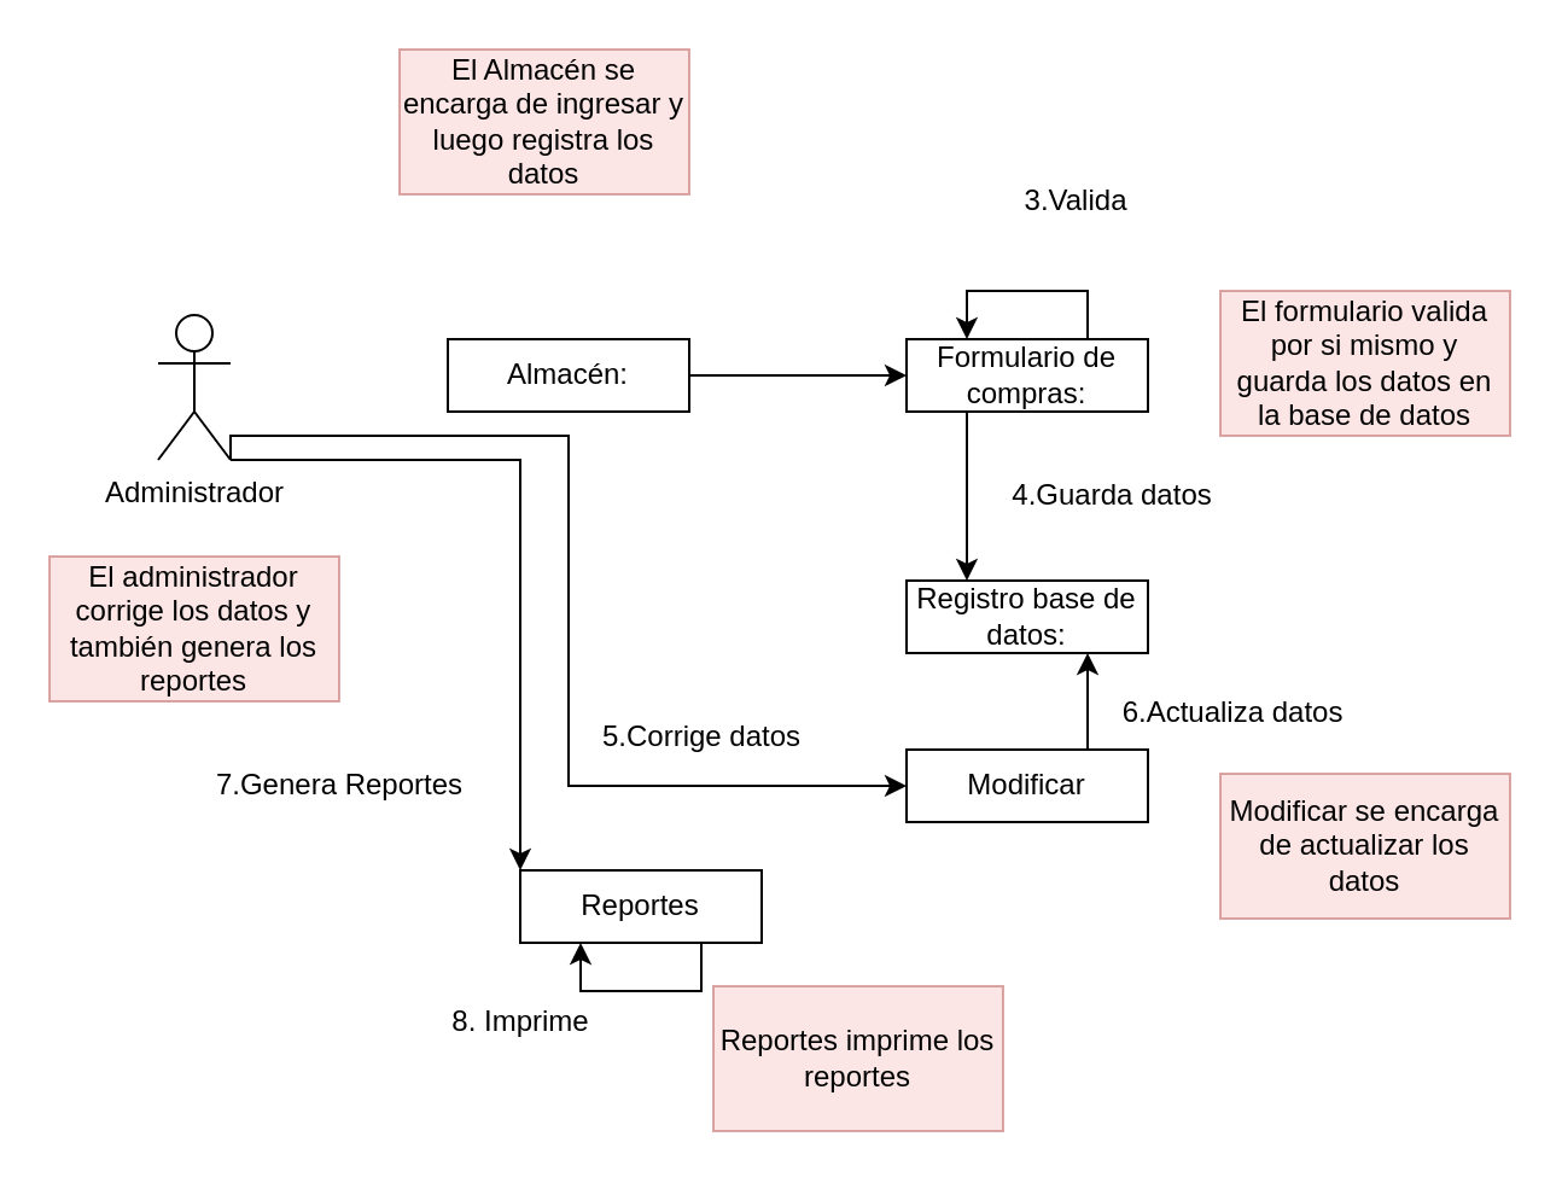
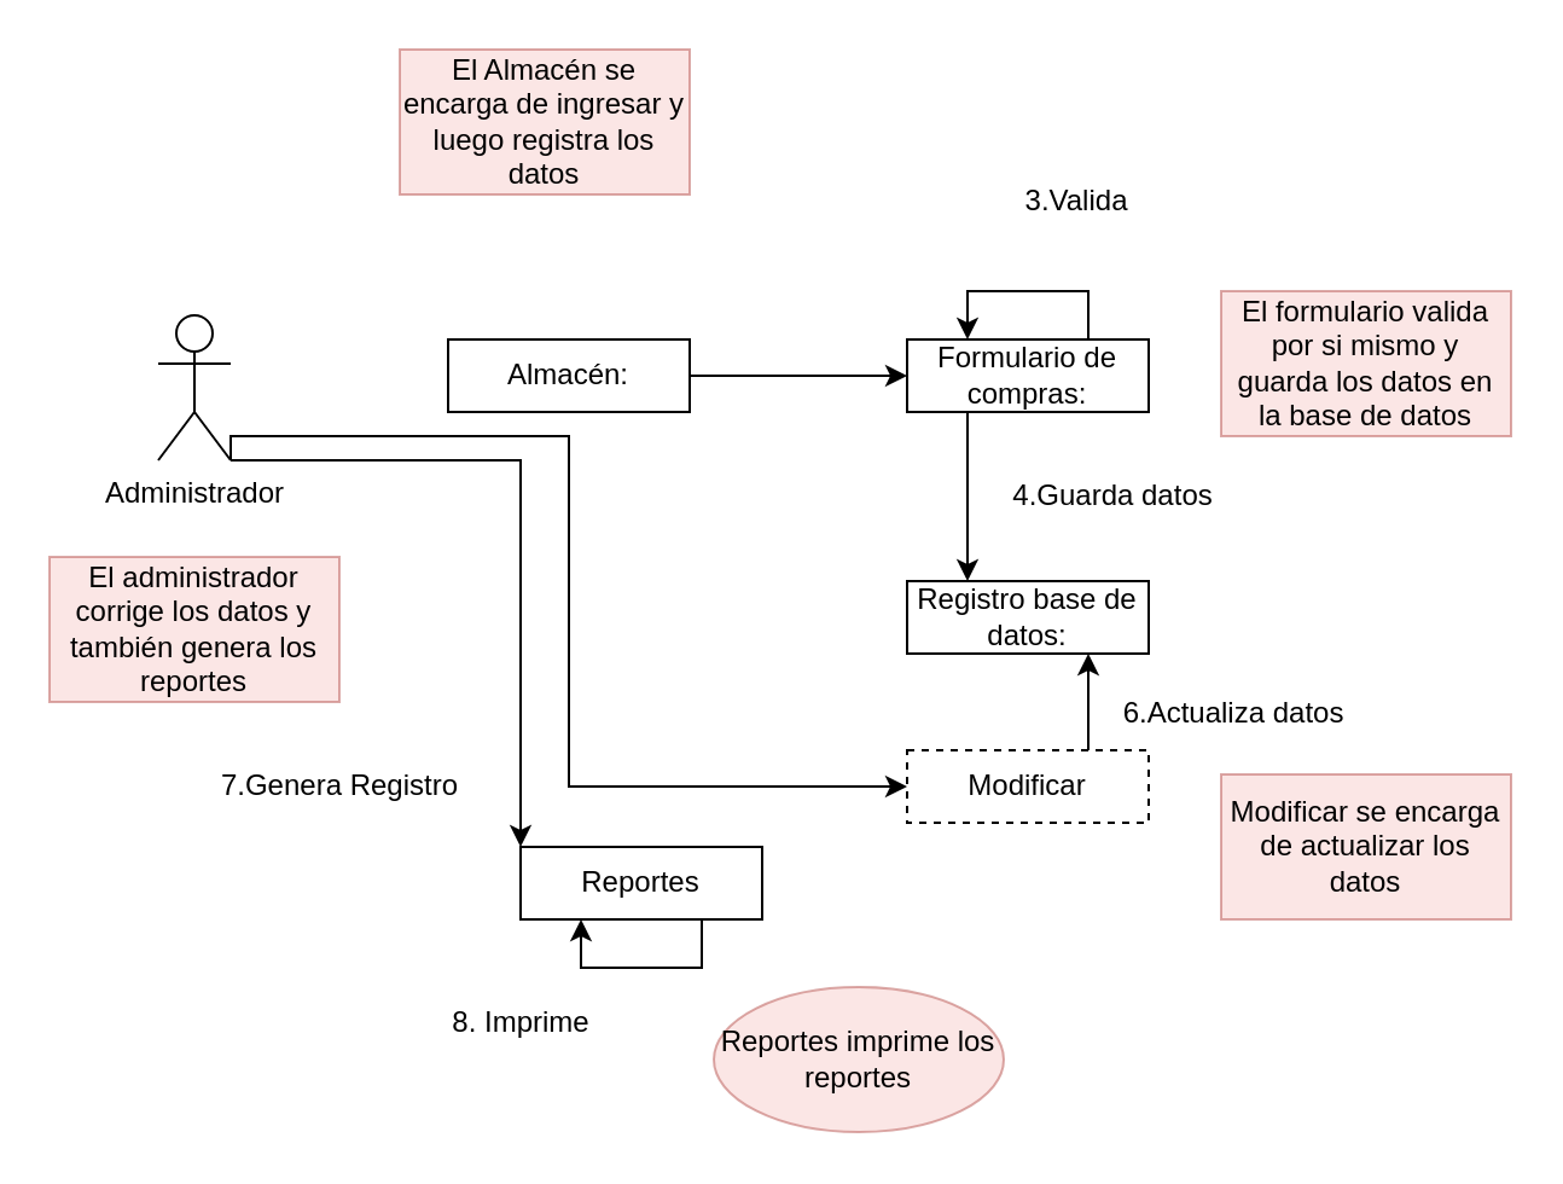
- <mxCell id="17" value="5.Corrige datos" style="text;html=1;align=center;verticalAlign=middle;resizable=0;points=[];autosize=1;strokeColor=none;fillColor=none;" parent="1" vertex="1"><mxGeometry x="235" y="290" width="110" height="30" as="geometry" /></mxCell>
- <mxCell id="15" value="7.Genera Reportes" style="text;html=1;align=center;verticalAlign=middle;resizable=0;points=[];autosize=1;strokeColor=none;fillColor=none;" parent="1" vertex="1"><mxGeometry x="75" y="310" width="130" height="30" as="geometry" /></mxCell>
+ <mxCell id="15" value="7.Genera Registro" style="text;html=1;align=center;verticalAlign=middle;resizable=0;points=[];autosize=1;strokeColor=none;fillColor=none;" parent="1" vertex="1"><mxGeometry x="75" y="310" width="130" height="30" as="geometry" /></mxCell>
- <mxCell id="11" value="Modificar" style="rounded=0;whiteSpace=wrap;html=1;" parent="1" vertex="1"><mxGeometry x="375" y="310" width="100" height="30" as="geometry" /></mxCell>
+ <mxCell id="11" value="Modificar" style="rounded=0;whiteSpace=wrap;html=1;dashed=1;" parent="1" vertex="1"><mxGeometry x="375" y="310" width="100" height="30" as="geometry" /></mxCell>
- <mxCell id="12" value="Reportes" style="rounded=0;whiteSpace=wrap;html=1;" parent="1" vertex="1"><mxGeometry x="215" y="360" width="100" height="30" as="geometry" /></mxCell>
+ <mxCell id="12" value="Reportes" style="rounded=0;whiteSpace=wrap;html=1;" parent="1" vertex="1"><mxGeometry x="215" y="350" width="100" height="30" as="geometry" /></mxCell>
- <mxCell id="25" value="Reportes imprime los reportes" style="whiteSpace=wrap;html=1;fillColor=#f8cecc;strokeColor=#b85450;opacity=50;" vertex="1" parent="1"><mxGeometry x="295" y="408" width="120" height="60" as="geometry" /></mxCell>
+ <mxCell id="25" value="Reportes imprime los reportes" style="ellipse;whiteSpace=wrap;html=1;fillColor=#f8cecc;strokeColor=#b85450;opacity=50;" vertex="1" parent="1"><mxGeometry x="295" y="408" width="120" height="60" as="geometry" /></mxCell>
